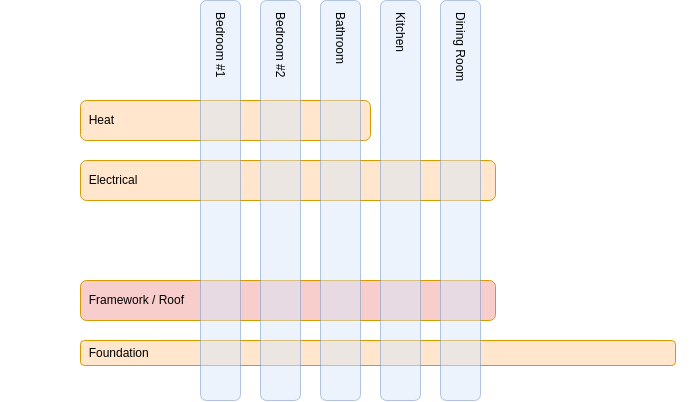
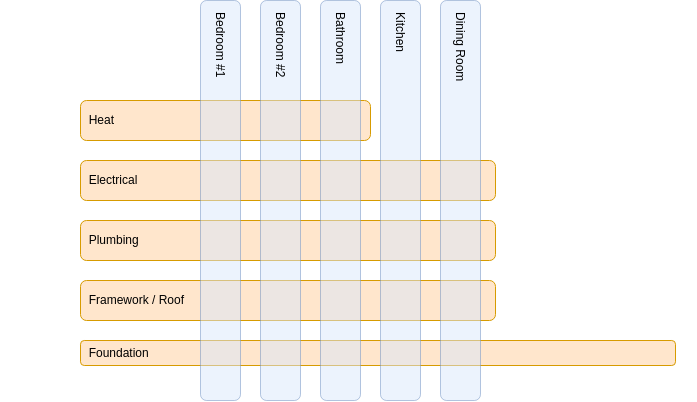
+ <mxCell id="4" value="&amp;nbsp; Plumbing" style="rounded=1;whiteSpace=wrap;html=1;align=left;fillColor=#ffe6cc;strokeColor=#d79b00;" parent="1" vertex="1"><mxGeometry x="80" y="140" width="415" height="40" as="geometry" /></mxCell>
- <mxCell id="3" value="&amp;nbsp; Framework / Roof" style="rounded=1;whiteSpace=wrap;html=1;align=left;fillColor=#f8cecc;strokeColor=#d79b00;" parent="1" vertex="1"><mxGeometry x="80" y="200" width="415" height="40" as="geometry" /></mxCell>
+ <mxCell id="3" value="&amp;nbsp; Framework / Roof" style="rounded=1;whiteSpace=wrap;html=1;align=left;fillColor=#ffe6cc;strokeColor=#d79b00;" parent="1" vertex="1"><mxGeometry x="80" y="200" width="415" height="40" as="geometry" /></mxCell>
